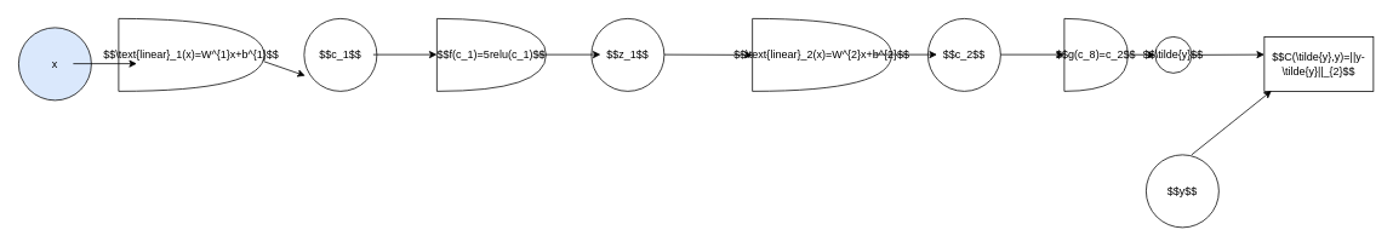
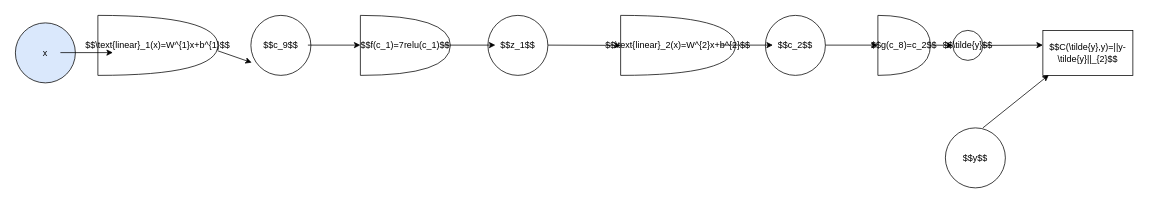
- <mxCell id="4" value="$$c_1$$" style="ellipse;whiteSpace=wrap;html=1;aspect=fixed;" vertex="1" parent="1"><mxGeometry x="334" y="20" width="80" height="80" as="geometry" /></mxCell>
+ <mxCell id="4" value="$$c_9$$" style="ellipse;whiteSpace=wrap;html=1;aspect=fixed;" vertex="1" parent="1"><mxGeometry x="334" y="20" width="80" height="80" as="geometry" /></mxCell>
- <mxCell id="5" value="$$f(c_1)=5relu(c_1)$$" style="shape=or;whiteSpace=wrap;html=1;" vertex="1" parent="1"><mxGeometry x="480" y="20" width="120" height="80" as="geometry" /></mxCell>
+ <mxCell id="5" value="$$f(c_1)=7relu(c_1)$$" style="shape=or;whiteSpace=wrap;html=1;" vertex="1" parent="1"><mxGeometry x="480" y="20" width="120" height="80" as="geometry" /></mxCell>
